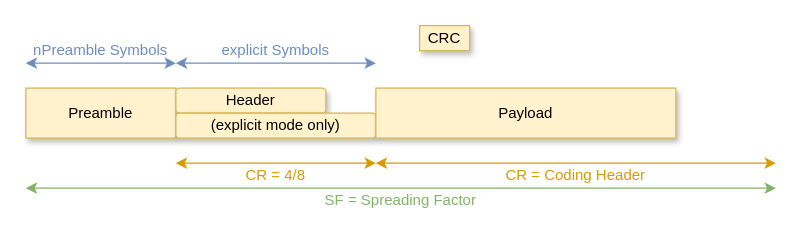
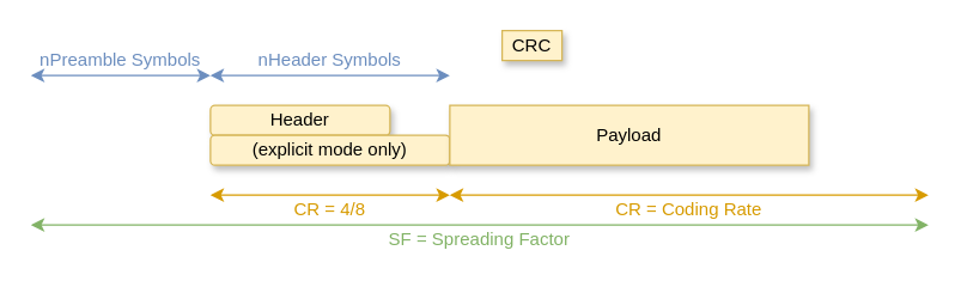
- <mxCell id="10" value="explicit Symbols" style="text;html=1;strokeColor=none;fillColor=none;align=center;verticalAlign=middle;whiteSpace=wrap;rounded=0;fontColor=#6C8EBF;" vertex="1" parent="1"><mxGeometry x="140" y="30" width="160" height="20" as="geometry" /></mxCell>
+ <mxCell id="10" value="nHeader Symbols" style="text;html=1;strokeColor=none;fillColor=none;align=center;verticalAlign=middle;whiteSpace=wrap;rounded=0;fontColor=#6C8EBF;" vertex="1" parent="1"><mxGeometry x="140" y="30" width="160" height="20" as="geometry" /></mxCell>
- <mxCell id="2" value="Preamble" style="rounded=0;whiteSpace=wrap;html=1;fillColor=#fff2cc;strokeColor=#d6b656;shadow=1;" vertex="1" parent="1"><mxGeometry x="20" y="70" width="120" height="40" as="geometry" /></mxCell>
- <mxCell id="14" value="CR = Coding Header" style="text;html=1;strokeColor=none;fillColor=none;align=center;verticalAlign=middle;whiteSpace=wrap;rounded=0;fontColor=#D79B00;" vertex="1" parent="1"><mxGeometry x="300" y="130" width="320" height="20" as="geometry" /></mxCell>
+ <mxCell id="14" value="CR = Coding Rate" style="text;html=1;strokeColor=none;fillColor=none;align=center;verticalAlign=middle;whiteSpace=wrap;rounded=0;fontColor=#D79B00;" vertex="1" parent="1"><mxGeometry x="300" y="130" width="320" height="20" as="geometry" /></mxCell>
